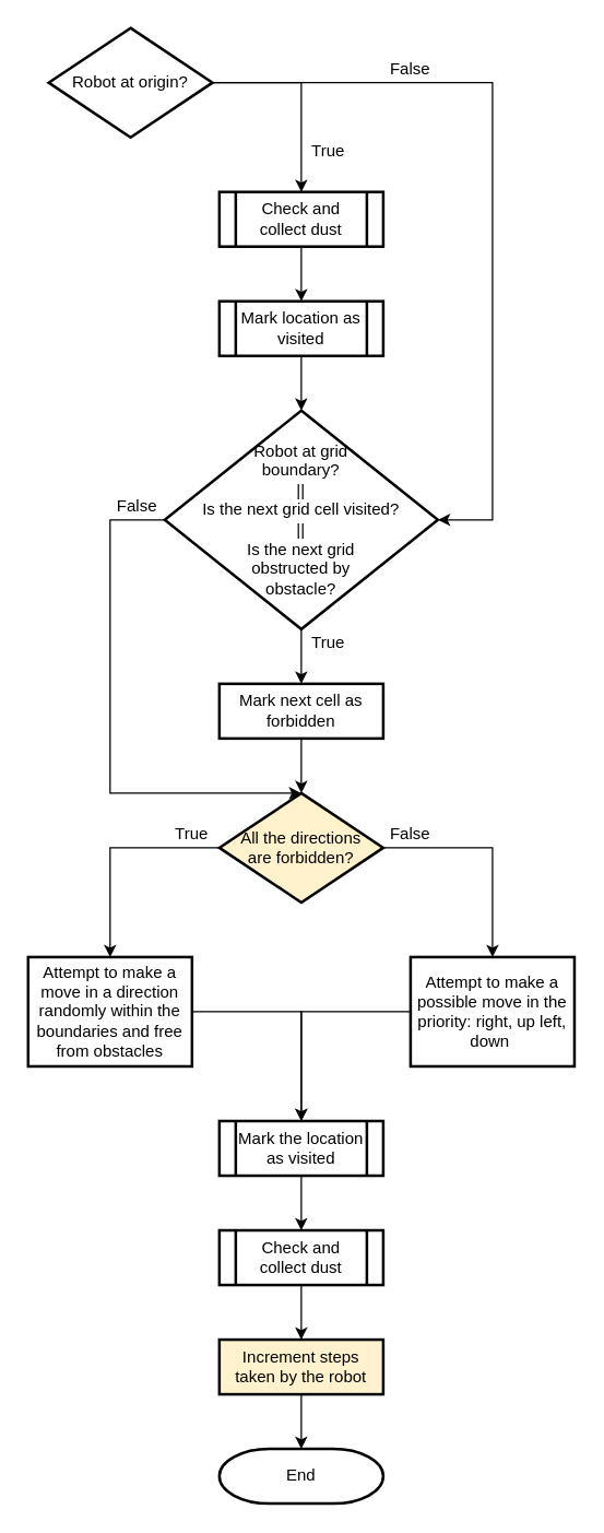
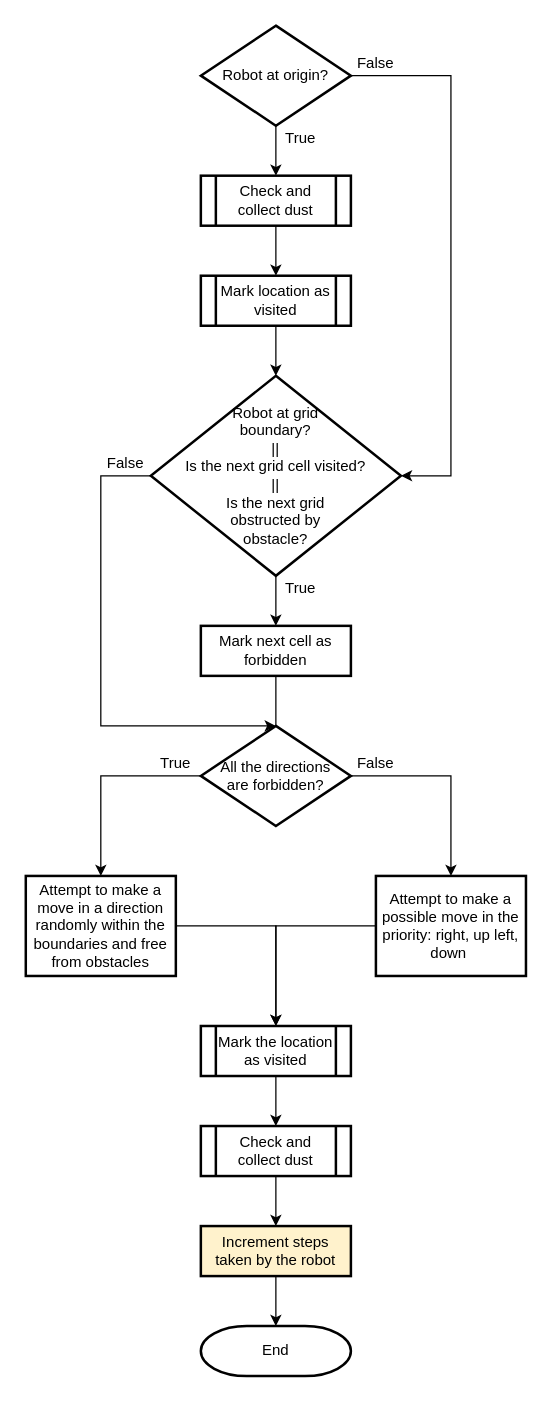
- <mxCell id="4" value="Robot at origin?" style="rhombus;whiteSpace=wrap;html=1;strokeWidth=2;" vertex="1" parent="1"><mxGeometry x="35" y="20" width="120" height="80" as="geometry" /></mxCell>
+ <mxCell id="4" value="Robot at origin?" style="rhombus;whiteSpace=wrap;html=1;strokeWidth=2;" vertex="1" parent="1"><mxGeometry x="160" y="20" width="120" height="80" as="geometry" /></mxCell>
- <mxCell id="14" value="" style="edgeStyle=orthogonalEdgeStyle;rounded=0;orthogonalLoop=1;jettySize=auto;html=1;" edge="1" parent="1" source="15" target="18"><mxGeometry relative="1" as="geometry" /></mxCell>
+ <mxCell id="14" value="" style="edgeStyle=orthogonalEdgeStyle;rounded=0;orthogonalLoop=1;jettySize=auto;html=1;endArrow=none;" edge="1" parent="1" source="15" target="18"><mxGeometry relative="1" as="geometry" /></mxCell>
- <mxCell id="18" value="All the directions &lt;br&gt;are forbidden?" style="rhombus;whiteSpace=wrap;html=1;strokeWidth=2;fillColor=#fff2cc;" vertex="1" parent="1"><mxGeometry x="160" y="580" width="120" height="80" as="geometry" /></mxCell>
+ <mxCell id="18" value="All the directions &lt;br&gt;are forbidden?" style="rhombus;whiteSpace=wrap;html=1;strokeWidth=2;" vertex="1" parent="1"><mxGeometry x="160" y="580" width="120" height="80" as="geometry" /></mxCell>
